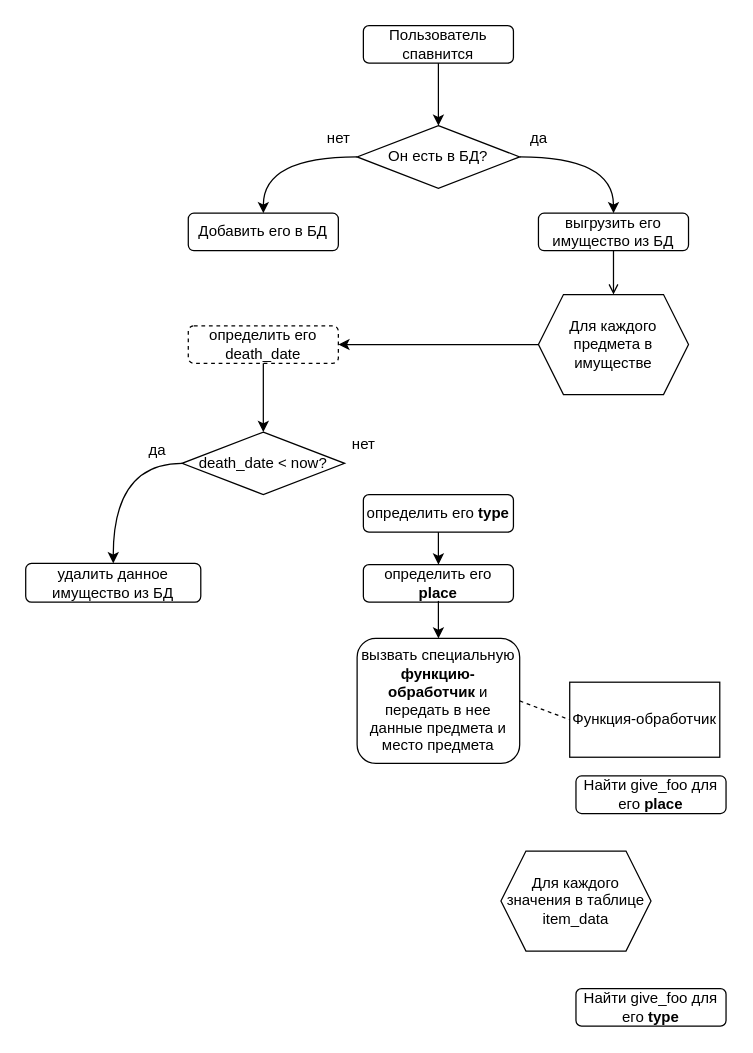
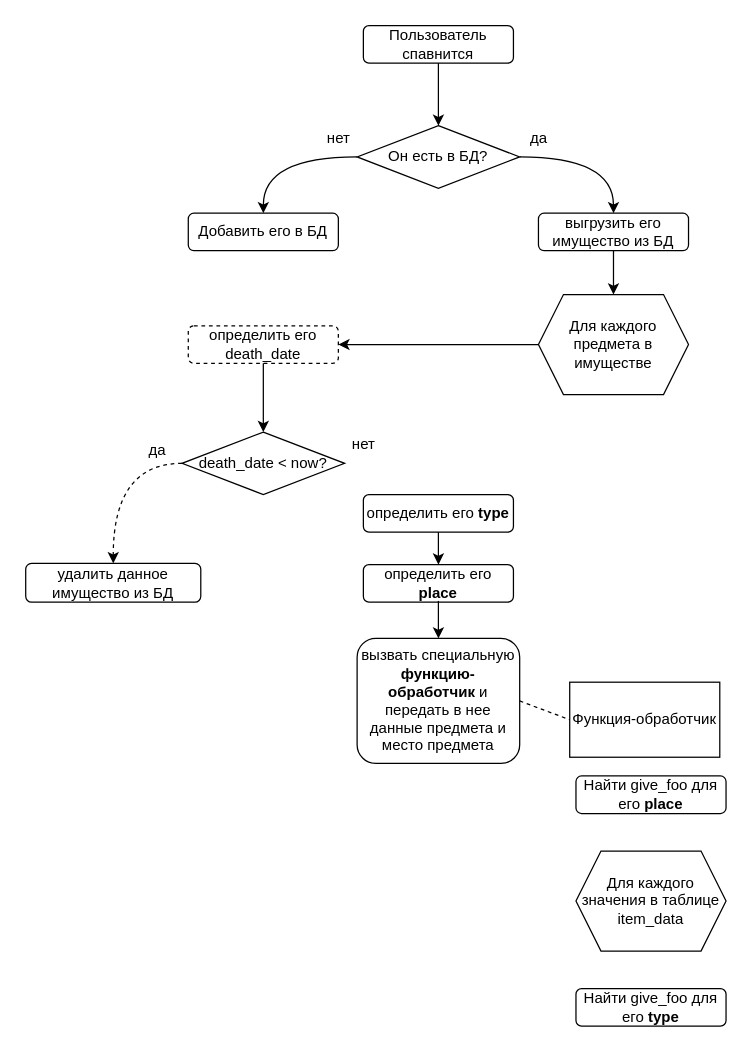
- <mxCell id="12" value="" style="endArrow=open;html=1;exitX=0.5;exitY=1;exitDx=0;exitDy=0;entryX=0.5;entryY=0;entryDx=0;entryDy=0;" edge="1" parent="1" source="8" target="11"><mxGeometry width="50" height="50" relative="1" as="geometry"><mxPoint x="680" y="270" as="sourcePoint" /><mxPoint x="730" y="220" as="targetPoint" /></mxGeometry></mxCell>
+ <mxCell id="12" value="" style="endArrow=classic;html=1;exitX=0.5;exitY=1;exitDx=0;exitDy=0;entryX=0.5;entryY=0;entryDx=0;entryDy=0;" edge="1" parent="1" source="8" target="11"><mxGeometry width="50" height="50" relative="1" as="geometry"><mxPoint x="680" y="270" as="sourcePoint" /><mxPoint x="730" y="220" as="targetPoint" /></mxGeometry></mxCell>
- <mxCell id="21" value="" style="endArrow=classic;html=1;exitX=0;exitY=0.5;exitDx=0;exitDy=0;entryX=0.5;entryY=0;entryDx=0;entryDy=0;edgeStyle=orthogonalEdgeStyle;curved=1;" edge="1" parent="1" source="20" target="19"><mxGeometry width="50" height="50" relative="1" as="geometry"><mxPoint x="40" y="310" as="sourcePoint" /><mxPoint x="90" y="260" as="targetPoint" /></mxGeometry></mxCell>
+ <mxCell id="21" value="" style="endArrow=classic;html=1;exitX=0;exitY=0.5;exitDx=0;exitDy=0;entryX=0.5;entryY=0;entryDx=0;entryDy=0;edgeStyle=orthogonalEdgeStyle;curved=1;dashed=1;" edge="1" parent="1" source="20" target="19"><mxGeometry width="50" height="50" relative="1" as="geometry"><mxPoint x="40" y="310" as="sourcePoint" /><mxPoint x="90" y="260" as="targetPoint" /></mxGeometry></mxCell>
- <mxCell id="29" value="Для каждого значения в таблице item_data" style="shape=hexagon;perimeter=hexagonPerimeter2;whiteSpace=wrap;html=1;fixedSize=1;" vertex="1" parent="1"><mxGeometry x="400" y="680" width="120" height="80" as="geometry" /></mxCell>
+ <mxCell id="29" value="Для каждого значения в таблице item_data" style="shape=hexagon;perimeter=hexagonPerimeter2;whiteSpace=wrap;html=1;fixedSize=1;" vertex="1" parent="1"><mxGeometry x="460" y="680" width="120" height="80" as="geometry" /></mxCell>
